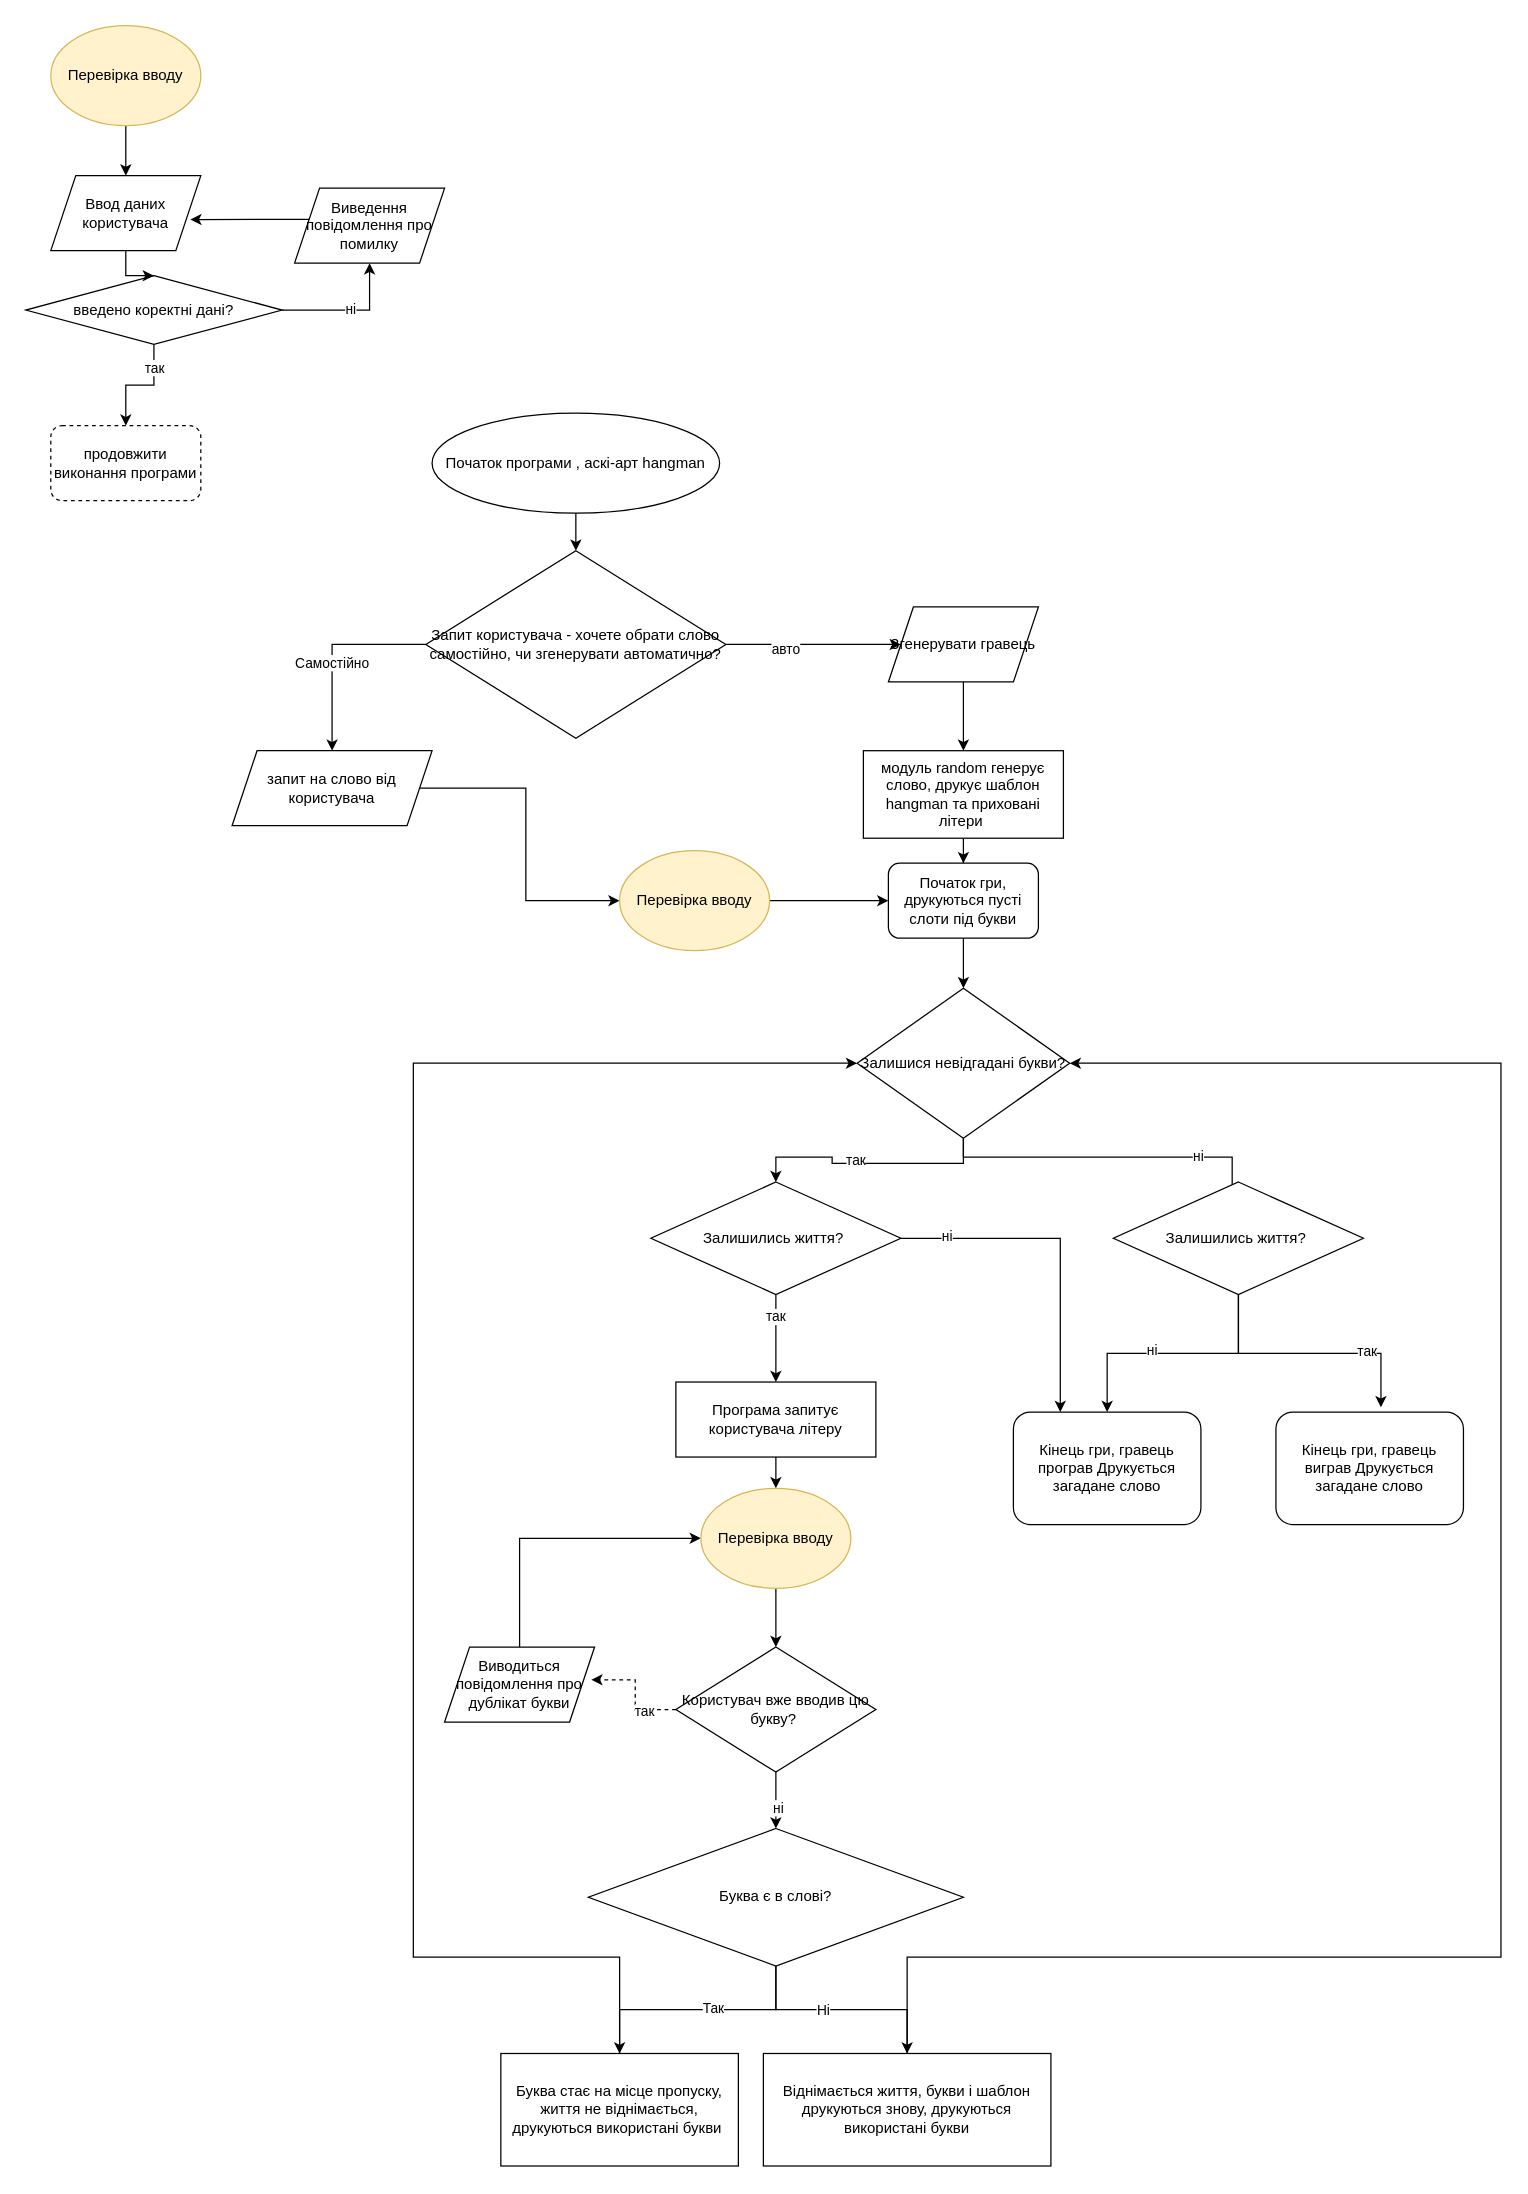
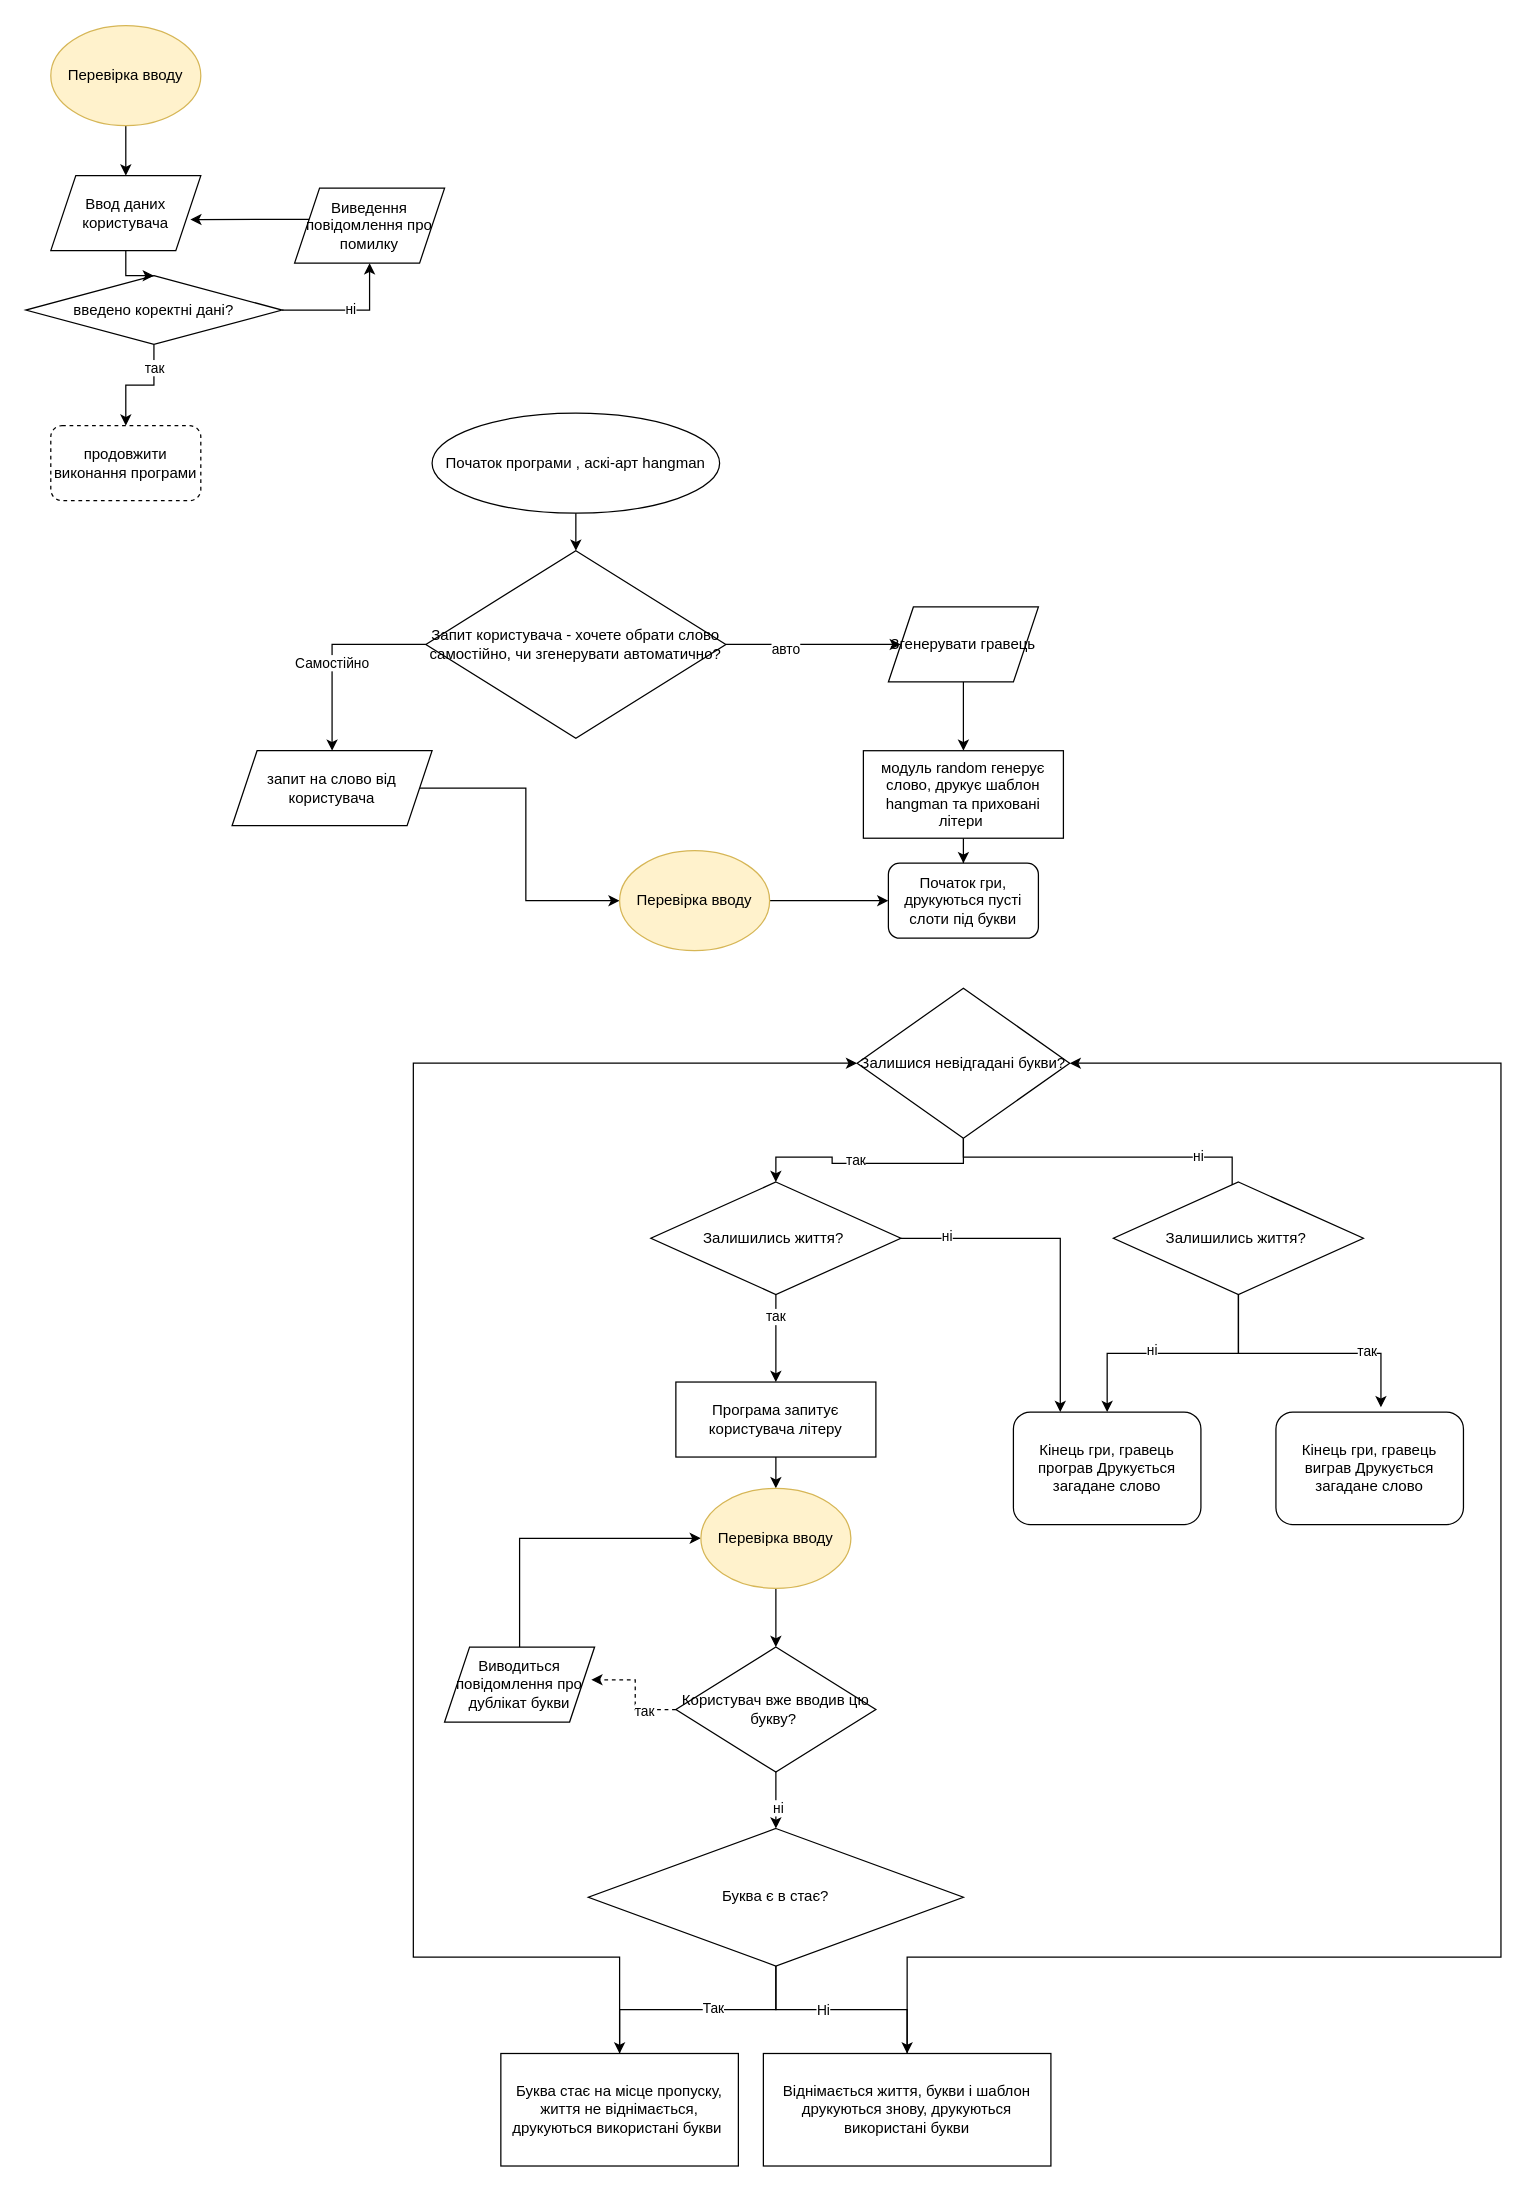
- <mxCell id="15" value="" style="edgeStyle=orthogonalEdgeStyle;rounded=0;orthogonalLoop=1;jettySize=auto;html=1;" parent="1" source="16" target="38" edge="1"><mxGeometry relative="1" as="geometry" /></mxCell>
- <mxCell id="21" value="Буква є в слові?" style="rhombus;whiteSpace=wrap;html=1;" parent="1" vertex="1"><mxGeometry x="470" y="1462.11" width="300" height="110" as="geometry" /></mxCell>
+ <mxCell id="21" value="Буква є в стає?" style="rhombus;whiteSpace=wrap;html=1;" parent="1" vertex="1"><mxGeometry x="470" y="1462.11" width="300" height="110" as="geometry" /></mxCell>
